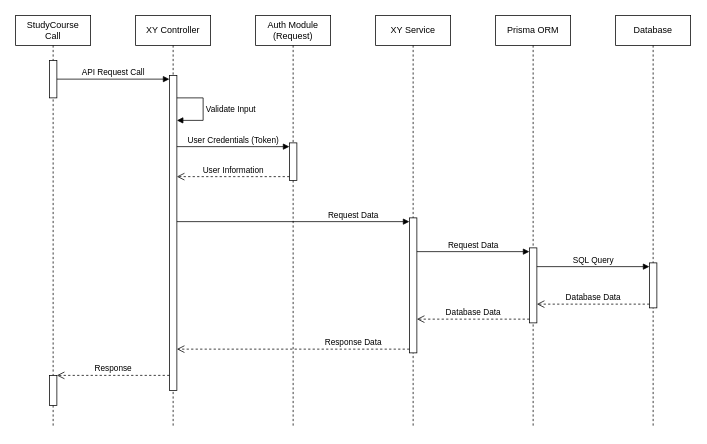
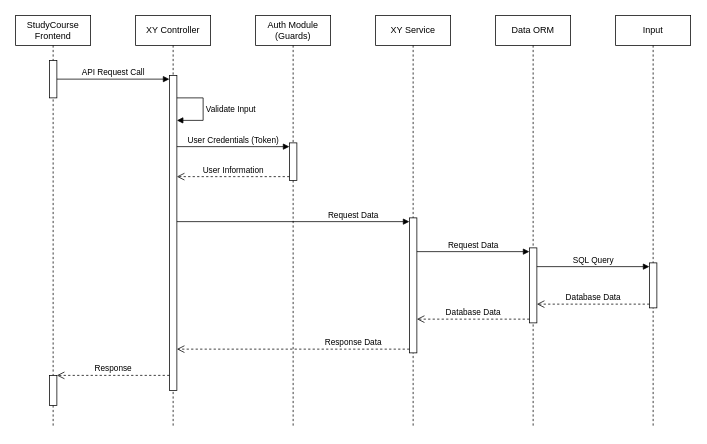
- <mxCell id="2" value="&lt;div&gt;StudyCourse&lt;/div&gt;&lt;div&gt;Call&lt;br&gt;&lt;/div&gt;" style="shape=umlLifeline;perimeter=lifelinePerimeter;whiteSpace=wrap;html=1;container=1;dropTarget=0;collapsible=0;recursiveResize=0;outlineConnect=0;portConstraint=eastwest;newEdgeStyle={&quot;curved&quot;:0,&quot;rounded&quot;:0};" vertex="1" parent="1"><mxGeometry x="20" y="20" width="100" height="550" as="geometry" /></mxCell>
+ <mxCell id="2" value="&lt;div&gt;StudyCourse&lt;/div&gt;&lt;div&gt;Frontend&lt;br&gt;&lt;/div&gt;" style="shape=umlLifeline;perimeter=lifelinePerimeter;whiteSpace=wrap;html=1;container=1;dropTarget=0;collapsible=0;recursiveResize=0;outlineConnect=0;portConstraint=eastwest;newEdgeStyle={&quot;curved&quot;:0,&quot;rounded&quot;:0};" vertex="1" parent="1"><mxGeometry x="20" y="20" width="100" height="550" as="geometry" /></mxCell>
- <mxCell id="15" value="&lt;div&gt;Auth Module&lt;/div&gt;&lt;div&gt;(Request)&lt;br&gt;&lt;/div&gt;" style="shape=umlLifeline;perimeter=lifelinePerimeter;whiteSpace=wrap;html=1;container=1;dropTarget=0;collapsible=0;recursiveResize=0;outlineConnect=0;portConstraint=eastwest;newEdgeStyle={&quot;curved&quot;:0,&quot;rounded&quot;:0};" vertex="1" parent="1"><mxGeometry x="340" y="20" width="100" height="550" as="geometry" /></mxCell>
+ <mxCell id="15" value="&lt;div&gt;Auth Module&lt;/div&gt;&lt;div&gt;(Guards)&lt;br&gt;&lt;/div&gt;" style="shape=umlLifeline;perimeter=lifelinePerimeter;whiteSpace=wrap;html=1;container=1;dropTarget=0;collapsible=0;recursiveResize=0;outlineConnect=0;portConstraint=eastwest;newEdgeStyle={&quot;curved&quot;:0,&quot;rounded&quot;:0};" vertex="1" parent="1"><mxGeometry x="340" y="20" width="100" height="550" as="geometry" /></mxCell>
- <mxCell id="10" value="Prisma ORM" style="shape=umlLifeline;perimeter=lifelinePerimeter;whiteSpace=wrap;html=1;container=1;dropTarget=0;collapsible=0;recursiveResize=0;outlineConnect=0;portConstraint=eastwest;newEdgeStyle={&quot;curved&quot;:0,&quot;rounded&quot;:0};" vertex="1" parent="1"><mxGeometry x="660" y="20" width="100" height="550" as="geometry" /></mxCell>
+ <mxCell id="10" value="Data ORM" style="shape=umlLifeline;perimeter=lifelinePerimeter;whiteSpace=wrap;html=1;container=1;dropTarget=0;collapsible=0;recursiveResize=0;outlineConnect=0;portConstraint=eastwest;newEdgeStyle={&quot;curved&quot;:0,&quot;rounded&quot;:0};" vertex="1" parent="1"><mxGeometry x="660" y="20" width="100" height="550" as="geometry" /></mxCell>
- <mxCell id="12" value="Database" style="shape=umlLifeline;perimeter=lifelinePerimeter;whiteSpace=wrap;html=1;container=1;dropTarget=0;collapsible=0;recursiveResize=0;outlineConnect=0;portConstraint=eastwest;newEdgeStyle={&quot;curved&quot;:0,&quot;rounded&quot;:0};" vertex="1" parent="1"><mxGeometry x="820" y="20" width="100" height="550" as="geometry" /></mxCell>
+ <mxCell id="12" value="Input" style="shape=umlLifeline;perimeter=lifelinePerimeter;whiteSpace=wrap;html=1;container=1;dropTarget=0;collapsible=0;recursiveResize=0;outlineConnect=0;portConstraint=eastwest;newEdgeStyle={&quot;curved&quot;:0,&quot;rounded&quot;:0};" vertex="1" parent="1"><mxGeometry x="820" y="20" width="100" height="550" as="geometry" /></mxCell>
